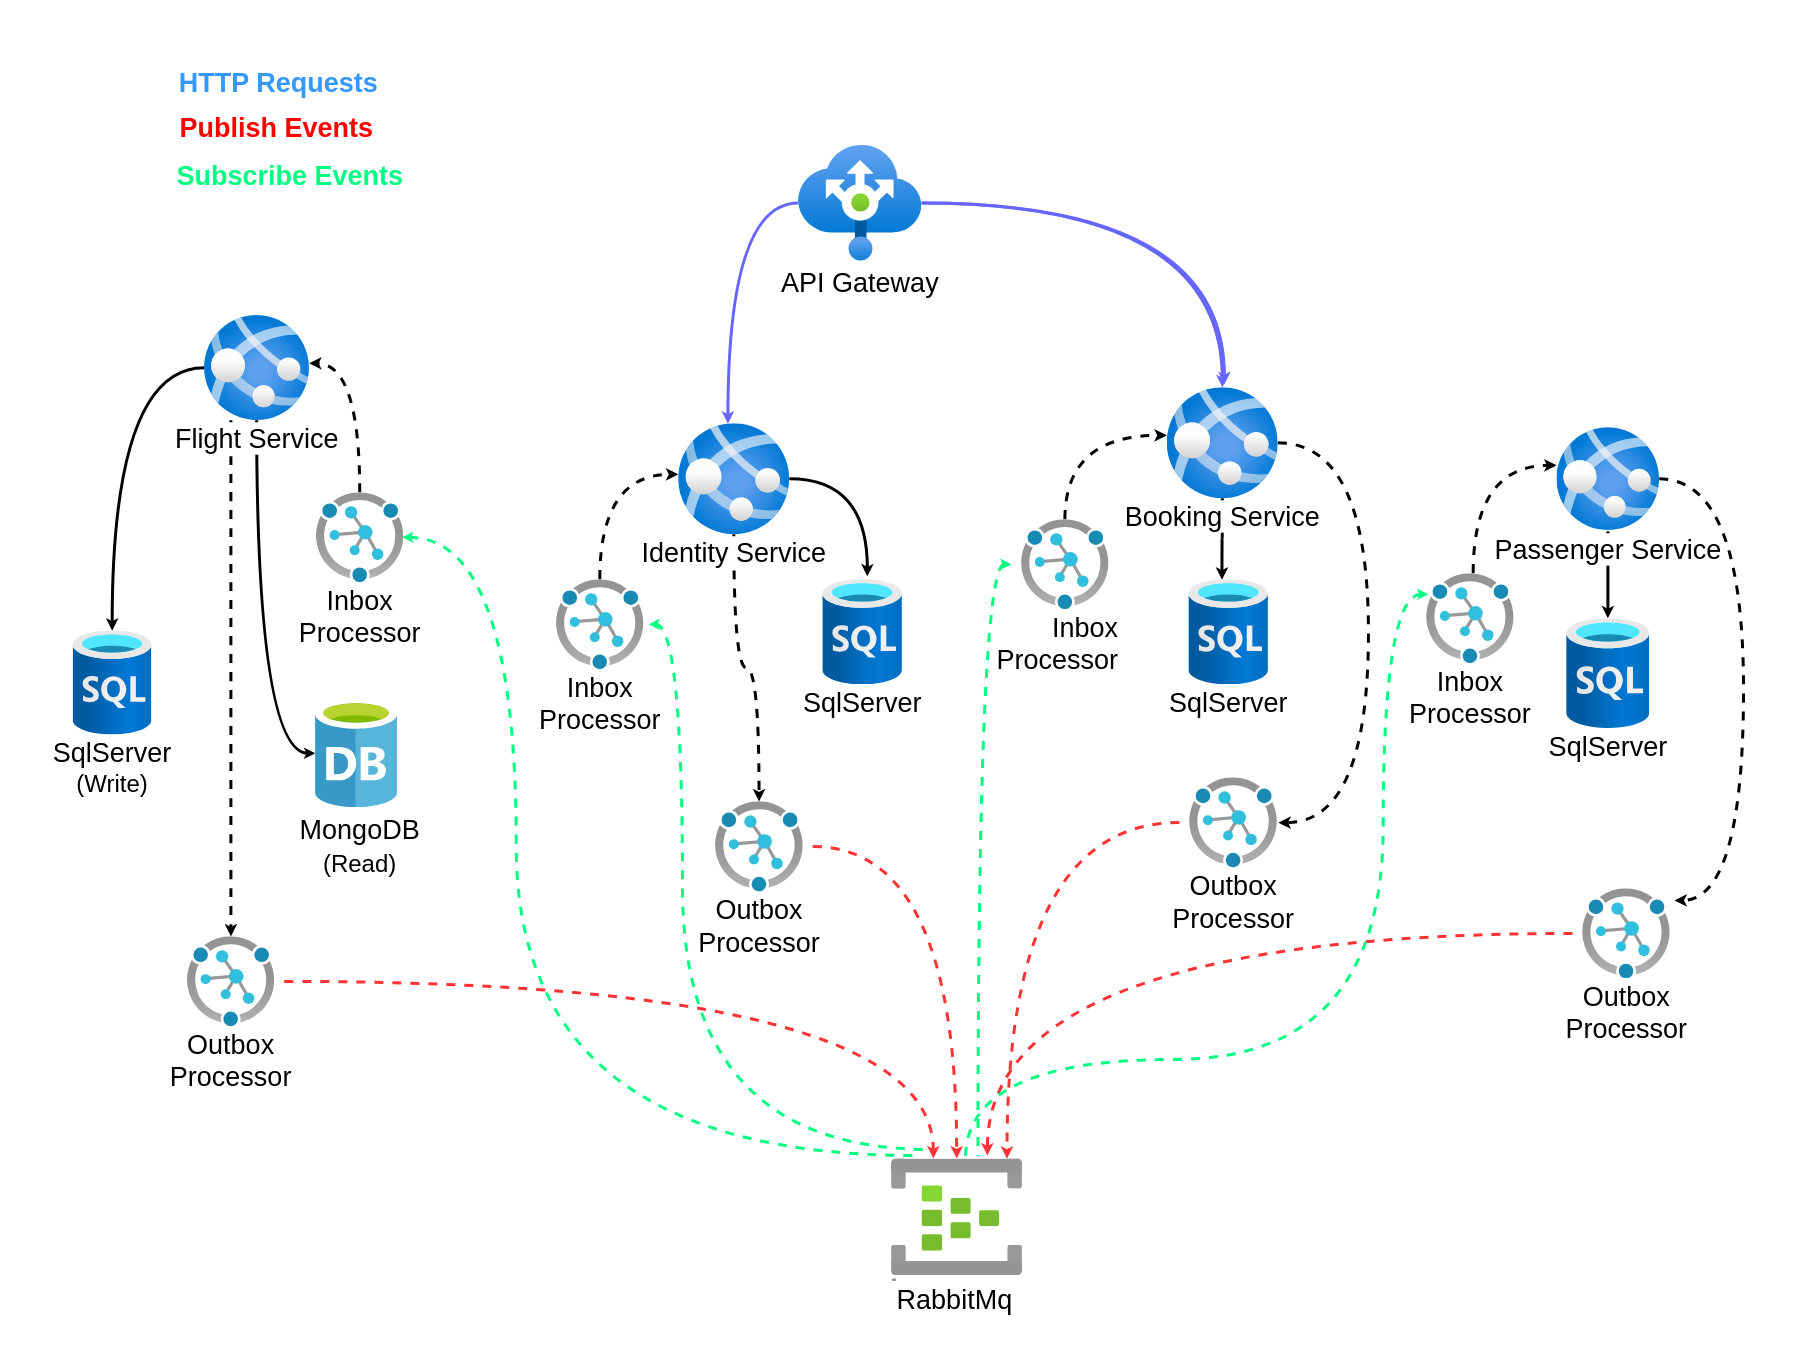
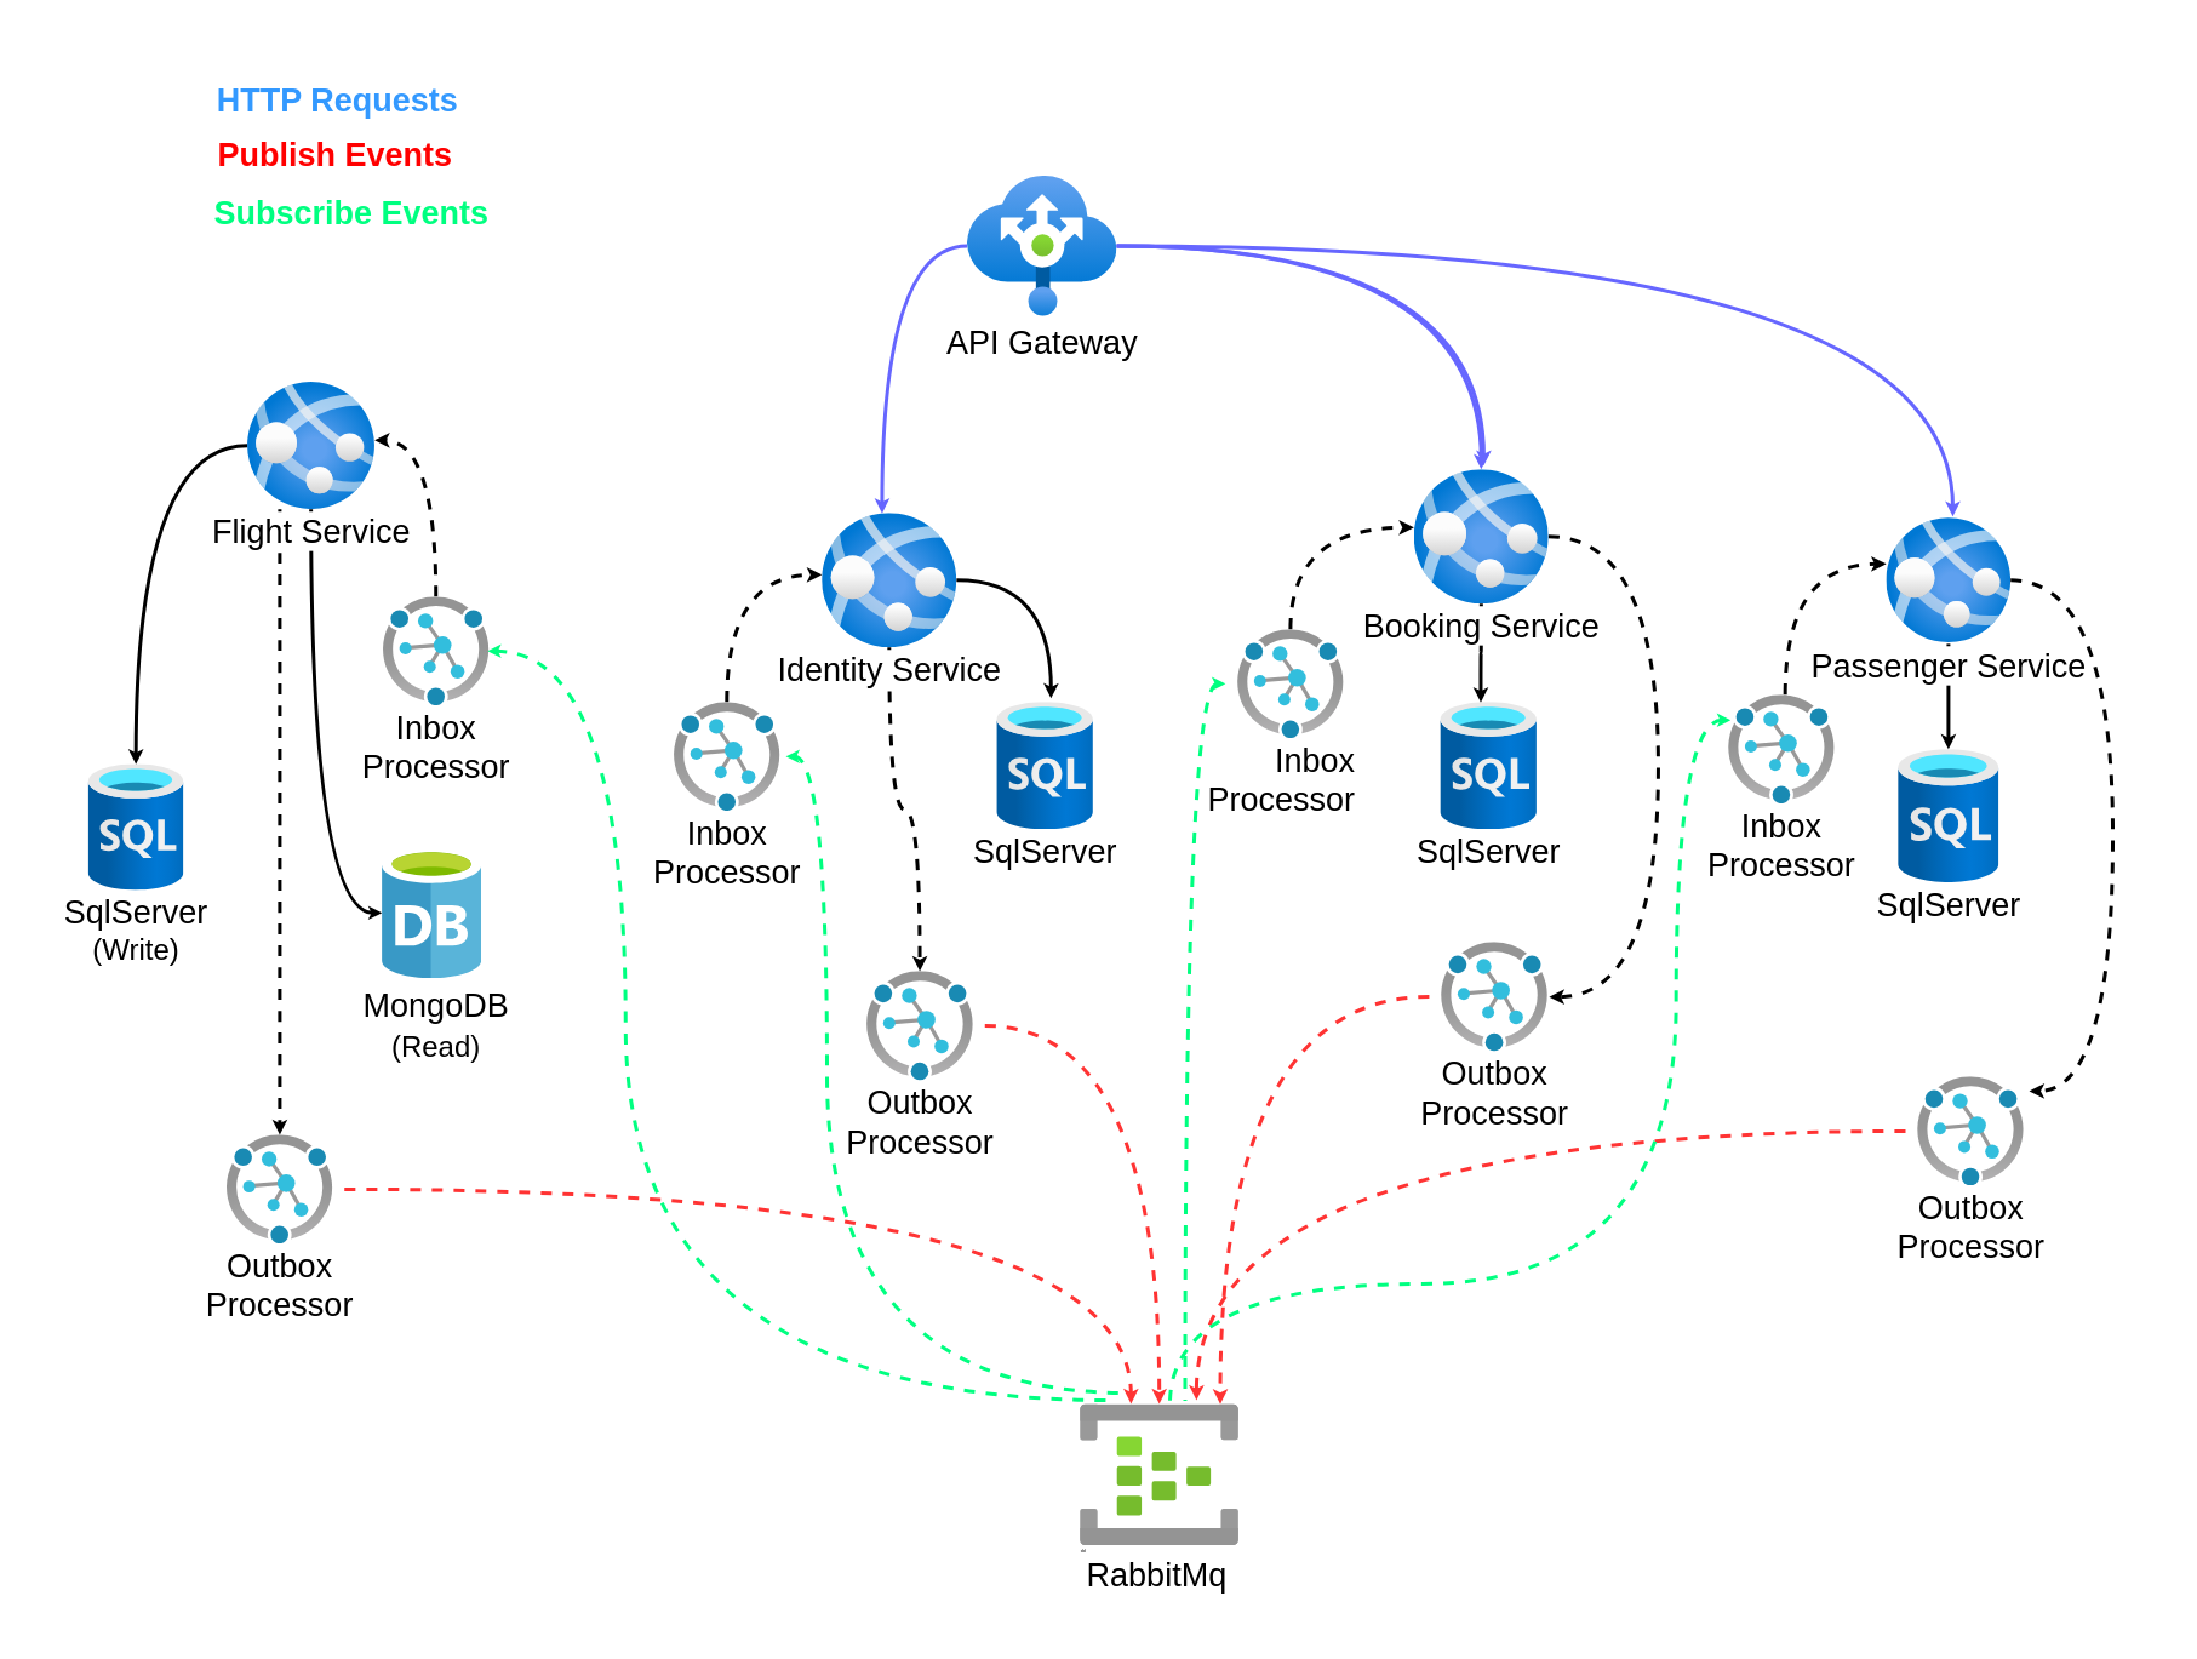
+ <mxCell id="6" style="edgeStyle=orthogonalEdgeStyle;curved=1;rounded=0;sketch=0;orthogonalLoop=1;jettySize=auto;html=1;entryX=0.535;entryY=0;entryDx=0;entryDy=0;entryPerimeter=0;shadow=0;fontColor=#FF3333;endSize=10;strokeColor=#6666FF;strokeWidth=10;elbow=vertical;" parent="1" source="7" target="45" edge="1"><mxGeometry relative="1" as="geometry" /></mxCell>
